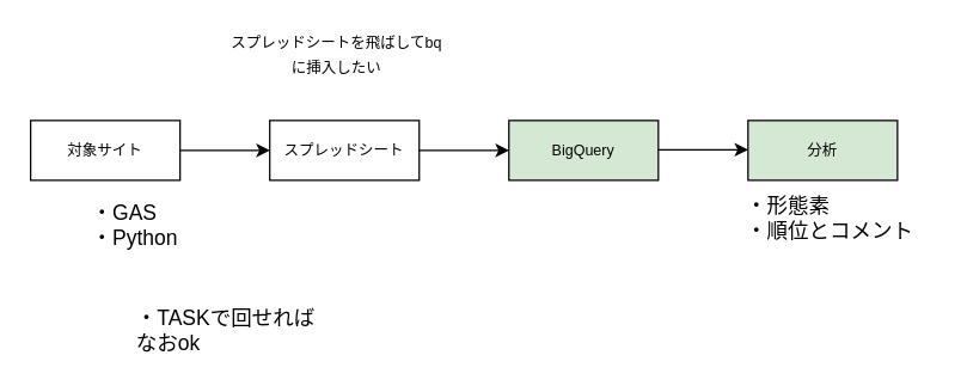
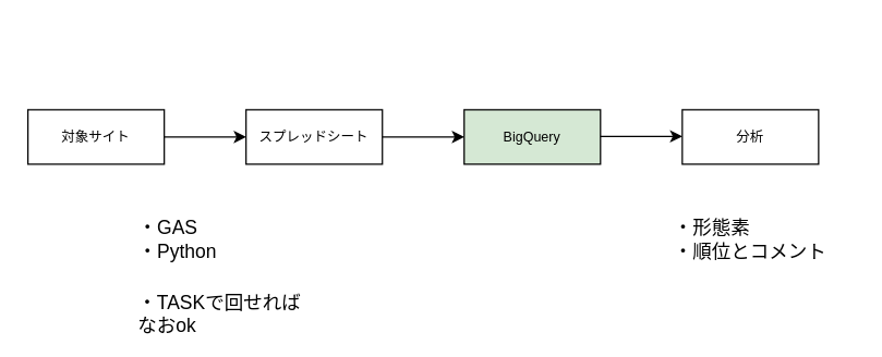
- <mxCell id="10" value="&lt;font style=&quot;font-size: 10px&quot;&gt;スプレッドシートを飛ばしてbqに挿入したい&lt;/font&gt;" style="text;html=1;strokeColor=none;fillColor=none;align=center;verticalAlign=middle;whiteSpace=wrap;rounded=0;fontSize=14;" vertex="1" parent="1"><mxGeometry x="150" y="20" width="150" height="30" as="geometry" /></mxCell>
- <mxCell id="8" value="&lt;font size=&quot;1&quot;&gt;分析&lt;br&gt;&lt;/font&gt;" style="rounded=0;whiteSpace=wrap;html=1;fillColor=#d5e8d4;" vertex="1" parent="1"><mxGeometry x="500" y="80" width="100" height="40" as="geometry" /></mxCell>
+ <mxCell id="8" value="&lt;font size=&quot;1&quot;&gt;分析&lt;br&gt;&lt;/font&gt;" style="rounded=0;whiteSpace=wrap;html=1;" vertex="1" parent="1"><mxGeometry x="500" y="80" width="100" height="40" as="geometry" /></mxCell>
- <mxCell id="11" value="&lt;div style=&quot;text-align: left&quot;&gt;&lt;span&gt;・形態素&lt;/span&gt;&lt;/div&gt;&lt;div style=&quot;text-align: left&quot;&gt;&lt;span&gt;・順位とコメント&lt;/span&gt;&lt;/div&gt;" style="text;html=1;strokeColor=none;fillColor=none;align=center;verticalAlign=middle;whiteSpace=wrap;rounded=0;fontSize=14;" vertex="1" parent="1"><mxGeometry x="480" y="130" width="150" height="30" as="geometry" /></mxCell>
+ <mxCell id="11" value="&lt;div style=&quot;text-align: left&quot;&gt;&lt;span&gt;・形態素&lt;/span&gt;&lt;/div&gt;&lt;div style=&quot;text-align: left&quot;&gt;&lt;span&gt;・順位とコメント&lt;/span&gt;&lt;/div&gt;" style="text;html=1;strokeColor=none;fillColor=none;align=center;verticalAlign=middle;whiteSpace=wrap;rounded=0;fontSize=14;" vertex="1" parent="1"><mxGeometry x="475" y="160" width="150" height="30" as="geometry" /></mxCell>
- <mxCell id="9" value="&lt;div style=&quot;text-align: left&quot;&gt;&lt;span&gt;・GAS&lt;/span&gt;&lt;/div&gt;&lt;div style=&quot;text-align: left&quot;&gt;&lt;span&gt;・Python&lt;/span&gt;&lt;/div&gt;" style="text;html=1;strokeColor=none;fillColor=none;align=center;verticalAlign=middle;whiteSpace=wrap;rounded=0;fontSize=14;" vertex="1" parent="1"><mxGeometry x="50" y="135" width="80" height="30" as="geometry" /></mxCell>
+ <mxCell id="9" value="&lt;div style=&quot;text-align: left&quot;&gt;&lt;span&gt;・GAS&lt;/span&gt;&lt;/div&gt;&lt;div style=&quot;text-align: left&quot;&gt;&lt;span&gt;・Python&lt;/span&gt;&lt;/div&gt;" style="text;html=1;strokeColor=none;fillColor=none;align=center;verticalAlign=middle;whiteSpace=wrap;rounded=0;fontSize=14;" vertex="1" parent="1"><mxGeometry x="90" y="160" width="80" height="30" as="geometry" /></mxCell>
- <mxCell id="12" value="&lt;div style=&quot;text-align: left&quot;&gt;&lt;span&gt;・TASKで回せればなおok&lt;/span&gt;&lt;/div&gt;" style="text;html=1;strokeColor=none;fillColor=none;align=center;verticalAlign=middle;whiteSpace=wrap;rounded=0;fontSize=14;" vertex="1" parent="1"><mxGeometry x="90" y="210" width="130" height="20" as="geometry" /></mxCell>
+ <mxCell id="12" value="&lt;div style=&quot;text-align: left&quot;&gt;&lt;span&gt;・TASKで回せればなおok&lt;/span&gt;&lt;/div&gt;" style="text;html=1;strokeColor=none;fillColor=none;align=center;verticalAlign=middle;whiteSpace=wrap;rounded=0;fontSize=14;" vertex="1" parent="1"><mxGeometry x="100" y="220" width="130" height="20" as="geometry" /></mxCell>
